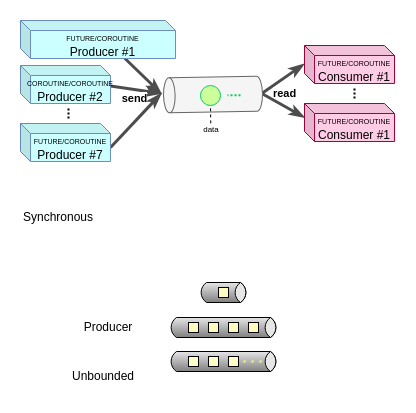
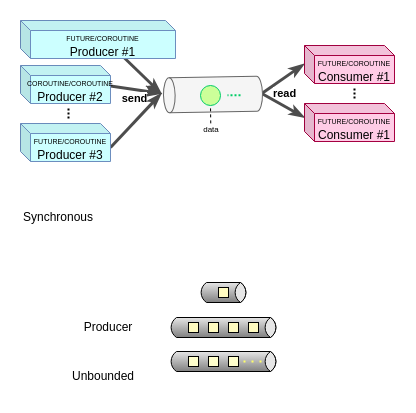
- <mxCell id="23" value="&lt;font style=&quot;font-size: 7px;&quot;&gt;FUTURE/COROUTINE&lt;br style=&quot;border-color: var(--border-color);&quot;&gt;&lt;/font&gt;Producer #7" style="shape=cube;whiteSpace=wrap;html=1;boundedLbl=1;backgroundOutline=1;darkOpacity=0.05;darkOpacity2=0.1;size=10;fillColor=#CCFFFF;strokeColor=#6c8ebf;" vertex="1" parent="1"><mxGeometry x="20" y="123" width="90" height="38" as="geometry" /></mxCell>
+ <mxCell id="23" value="&lt;font style=&quot;font-size: 7px;&quot;&gt;FUTURE/COROUTINE&lt;br style=&quot;border-color: var(--border-color);&quot;&gt;&lt;/font&gt;Producer #3" style="shape=cube;whiteSpace=wrap;html=1;boundedLbl=1;backgroundOutline=1;darkOpacity=0.05;darkOpacity2=0.1;size=10;fillColor=#CCFFFF;strokeColor=#6c8ebf;" vertex="1" parent="1"><mxGeometry x="20" y="123" width="90" height="38" as="geometry" /></mxCell>
